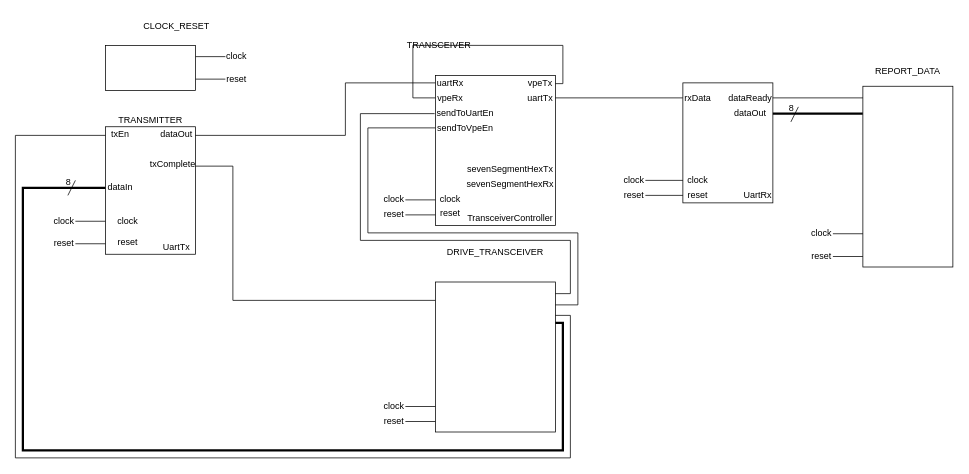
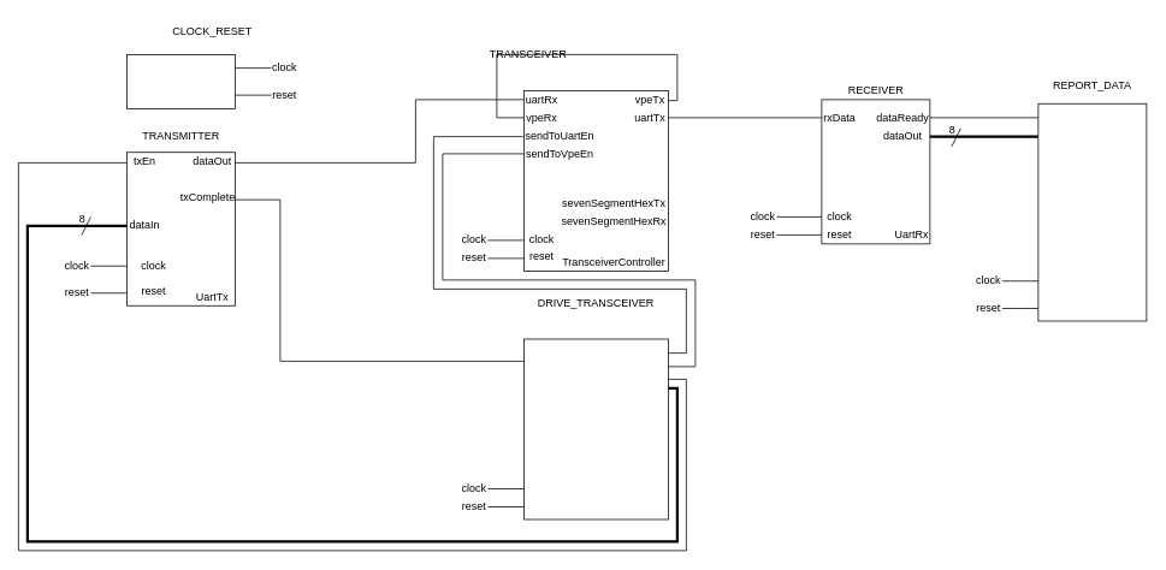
+ <mxCell id="24" value="RECEIVER" style="text;html=1;align=center;verticalAlign=middle;whiteSpace=wrap;rounded=0;" vertex="1" parent="1"><mxGeometry x="932.5" y="90" width="75" height="20" as="geometry" /></mxCell>
- <mxCell id="49" value="TRANSMITTER" style="text;html=1;align=center;verticalAlign=middle;whiteSpace=wrap;rounded=0;" vertex="1" parent="1"><mxGeometry x="152.5" y="151.5" width="95" height="17" as="geometry" /></mxCell>
+ <mxCell id="49" value="TRANSMITTER" style="text;html=1;align=center;verticalAlign=middle;whiteSpace=wrap;rounded=0;" vertex="1" parent="1"><mxGeometry x="152.5" y="141.5" width="95" height="17" as="geometry" /></mxCell>
